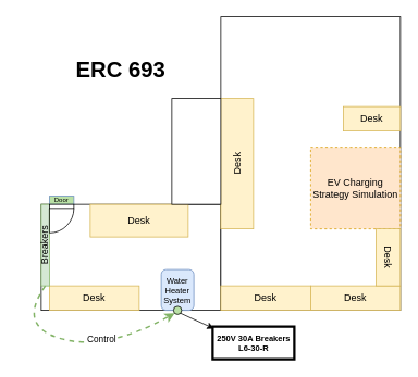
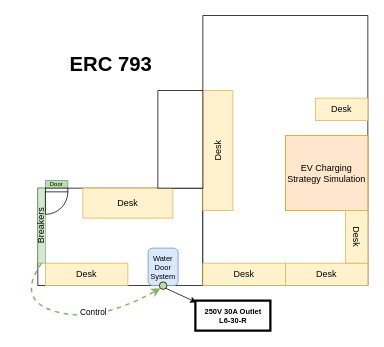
- <mxCell id="20" value="ERC 693" style="text;html=1;align=center;verticalAlign=middle;resizable=0;points=[];autosize=1;strokeColor=none;fillColor=none;fontStyle=1;fontSize=27;" vertex="1" parent="1"><mxGeometry x="82" y="60" width="130" height="50" as="geometry" /></mxCell>
+ <mxCell id="20" value="ERC 793" style="text;html=1;align=center;verticalAlign=middle;resizable=0;points=[];autosize=1;strokeColor=none;fillColor=none;fontStyle=1;fontSize=27;" vertex="1" parent="1"><mxGeometry x="82" y="60" width="130" height="50" as="geometry" /></mxCell>
- <mxCell id="15" value="EV Charging Strategy Simulation" style="rounded=0;whiteSpace=wrap;html=1;direction=west;horizontal=1;fillColor=#ffe6cc;strokeColor=#d79b00;dashed=1;" vertex="1" parent="1"><mxGeometry x="380" y="180" width="110" height="100" as="geometry" /></mxCell>
+ <mxCell id="15" value="EV Charging Strategy Simulation" style="rounded=0;whiteSpace=wrap;html=1;direction=west;horizontal=1;fillColor=#ffe6cc;strokeColor=#d79b00;" vertex="1" parent="1"><mxGeometry x="380" y="180" width="110" height="100" as="geometry" /></mxCell>
- <mxCell id="8" value="Water Heater System" style="rounded=1;whiteSpace=wrap;html=1;fillColor=#dae8fc;strokeColor=#6c8ebf;fontSize=10;" vertex="1" parent="1"><mxGeometry x="197" y="330" width="40" height="50" as="geometry" /></mxCell>
+ <mxCell id="8" value="Water Door System" style="rounded=1;whiteSpace=wrap;html=1;fillColor=#dae8fc;strokeColor=#6c8ebf;fontSize=10;" vertex="1" parent="1"><mxGeometry x="197" y="330" width="40" height="50" as="geometry" /></mxCell>
- <mxCell id="11" value="250V 30A Breakers&lt;br&gt;L6-30-R" style="text;html=1;align=center;verticalAlign=middle;resizable=0;points=[];autosize=1;strokeColor=default;fillColor=none;rounded=0;glass=0;shadow=0;strokeWidth=3;fontSize=10;fontStyle=1" vertex="1" parent="1"><mxGeometry x="260" y="400" width="100" height="40" as="geometry" /></mxCell>
+ <mxCell id="11" value="250V 30A Outlet&lt;br&gt;L6-30-R" style="text;html=1;align=center;verticalAlign=middle;resizable=0;points=[];autosize=1;strokeColor=default;fillColor=none;rounded=0;glass=0;shadow=0;strokeWidth=3;fontSize=10;fontStyle=1" vertex="1" parent="1"><mxGeometry x="260" y="400" width="100" height="40" as="geometry" /></mxCell>
